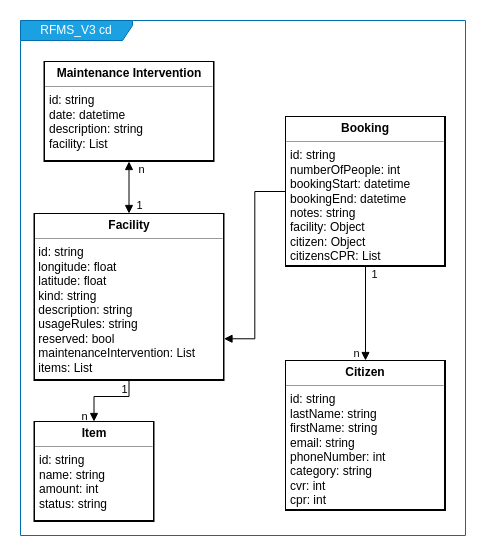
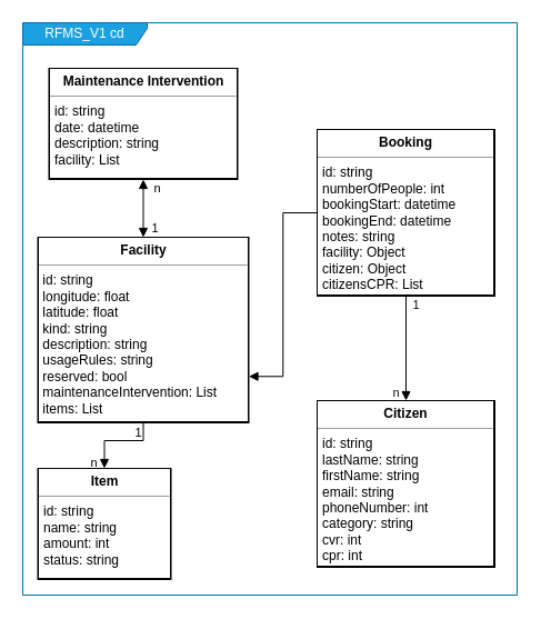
- <mxCell id="17" value="RFMS_V3 cd" style="shape=umlFrame;whiteSpace=wrap;html=1;labelBackgroundColor=none;fontColor=#ffffff;width=112;height=20;strokeColor=#006EAF;fillColor=#1ba1e2;" vertex="1" parent="1"><mxGeometry x="20" y="20" width="445" height="515" as="geometry" /></mxCell>
+ <mxCell id="17" value="RFMS_V1 cd" style="shape=umlFrame;whiteSpace=wrap;html=1;labelBackgroundColor=none;fontColor=#ffffff;width=112;height=20;strokeColor=#006EAF;fillColor=#1ba1e2;" vertex="1" parent="1"><mxGeometry x="20" y="20" width="445" height="515" as="geometry" /></mxCell>
